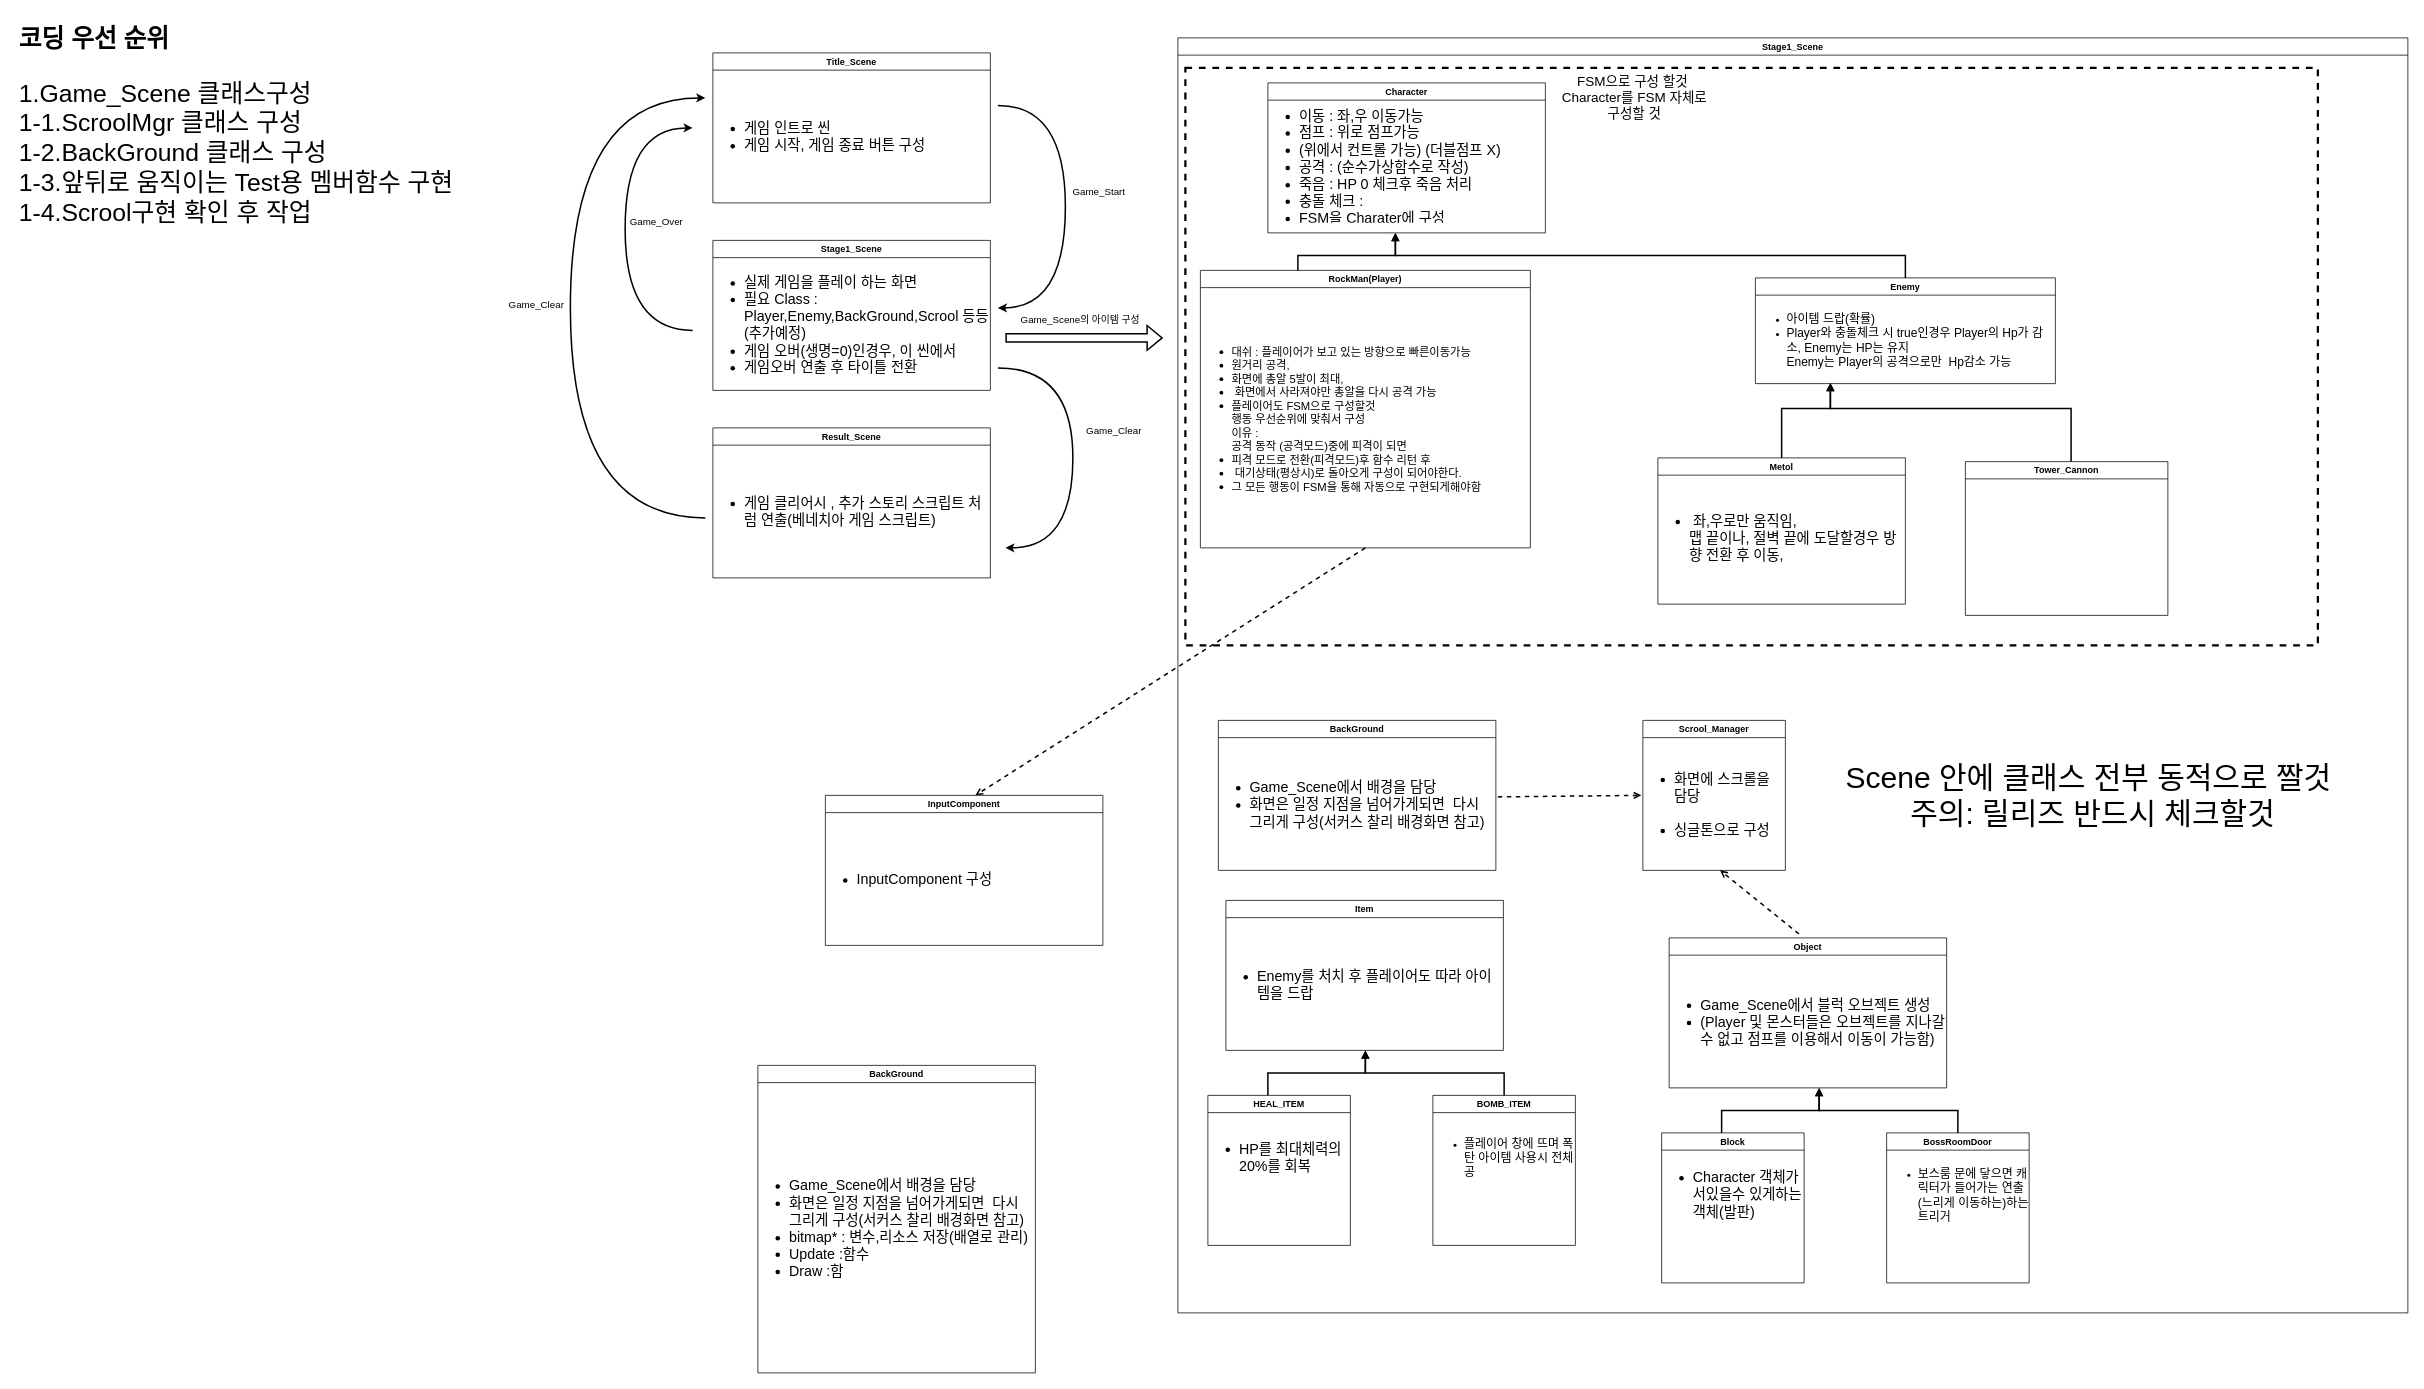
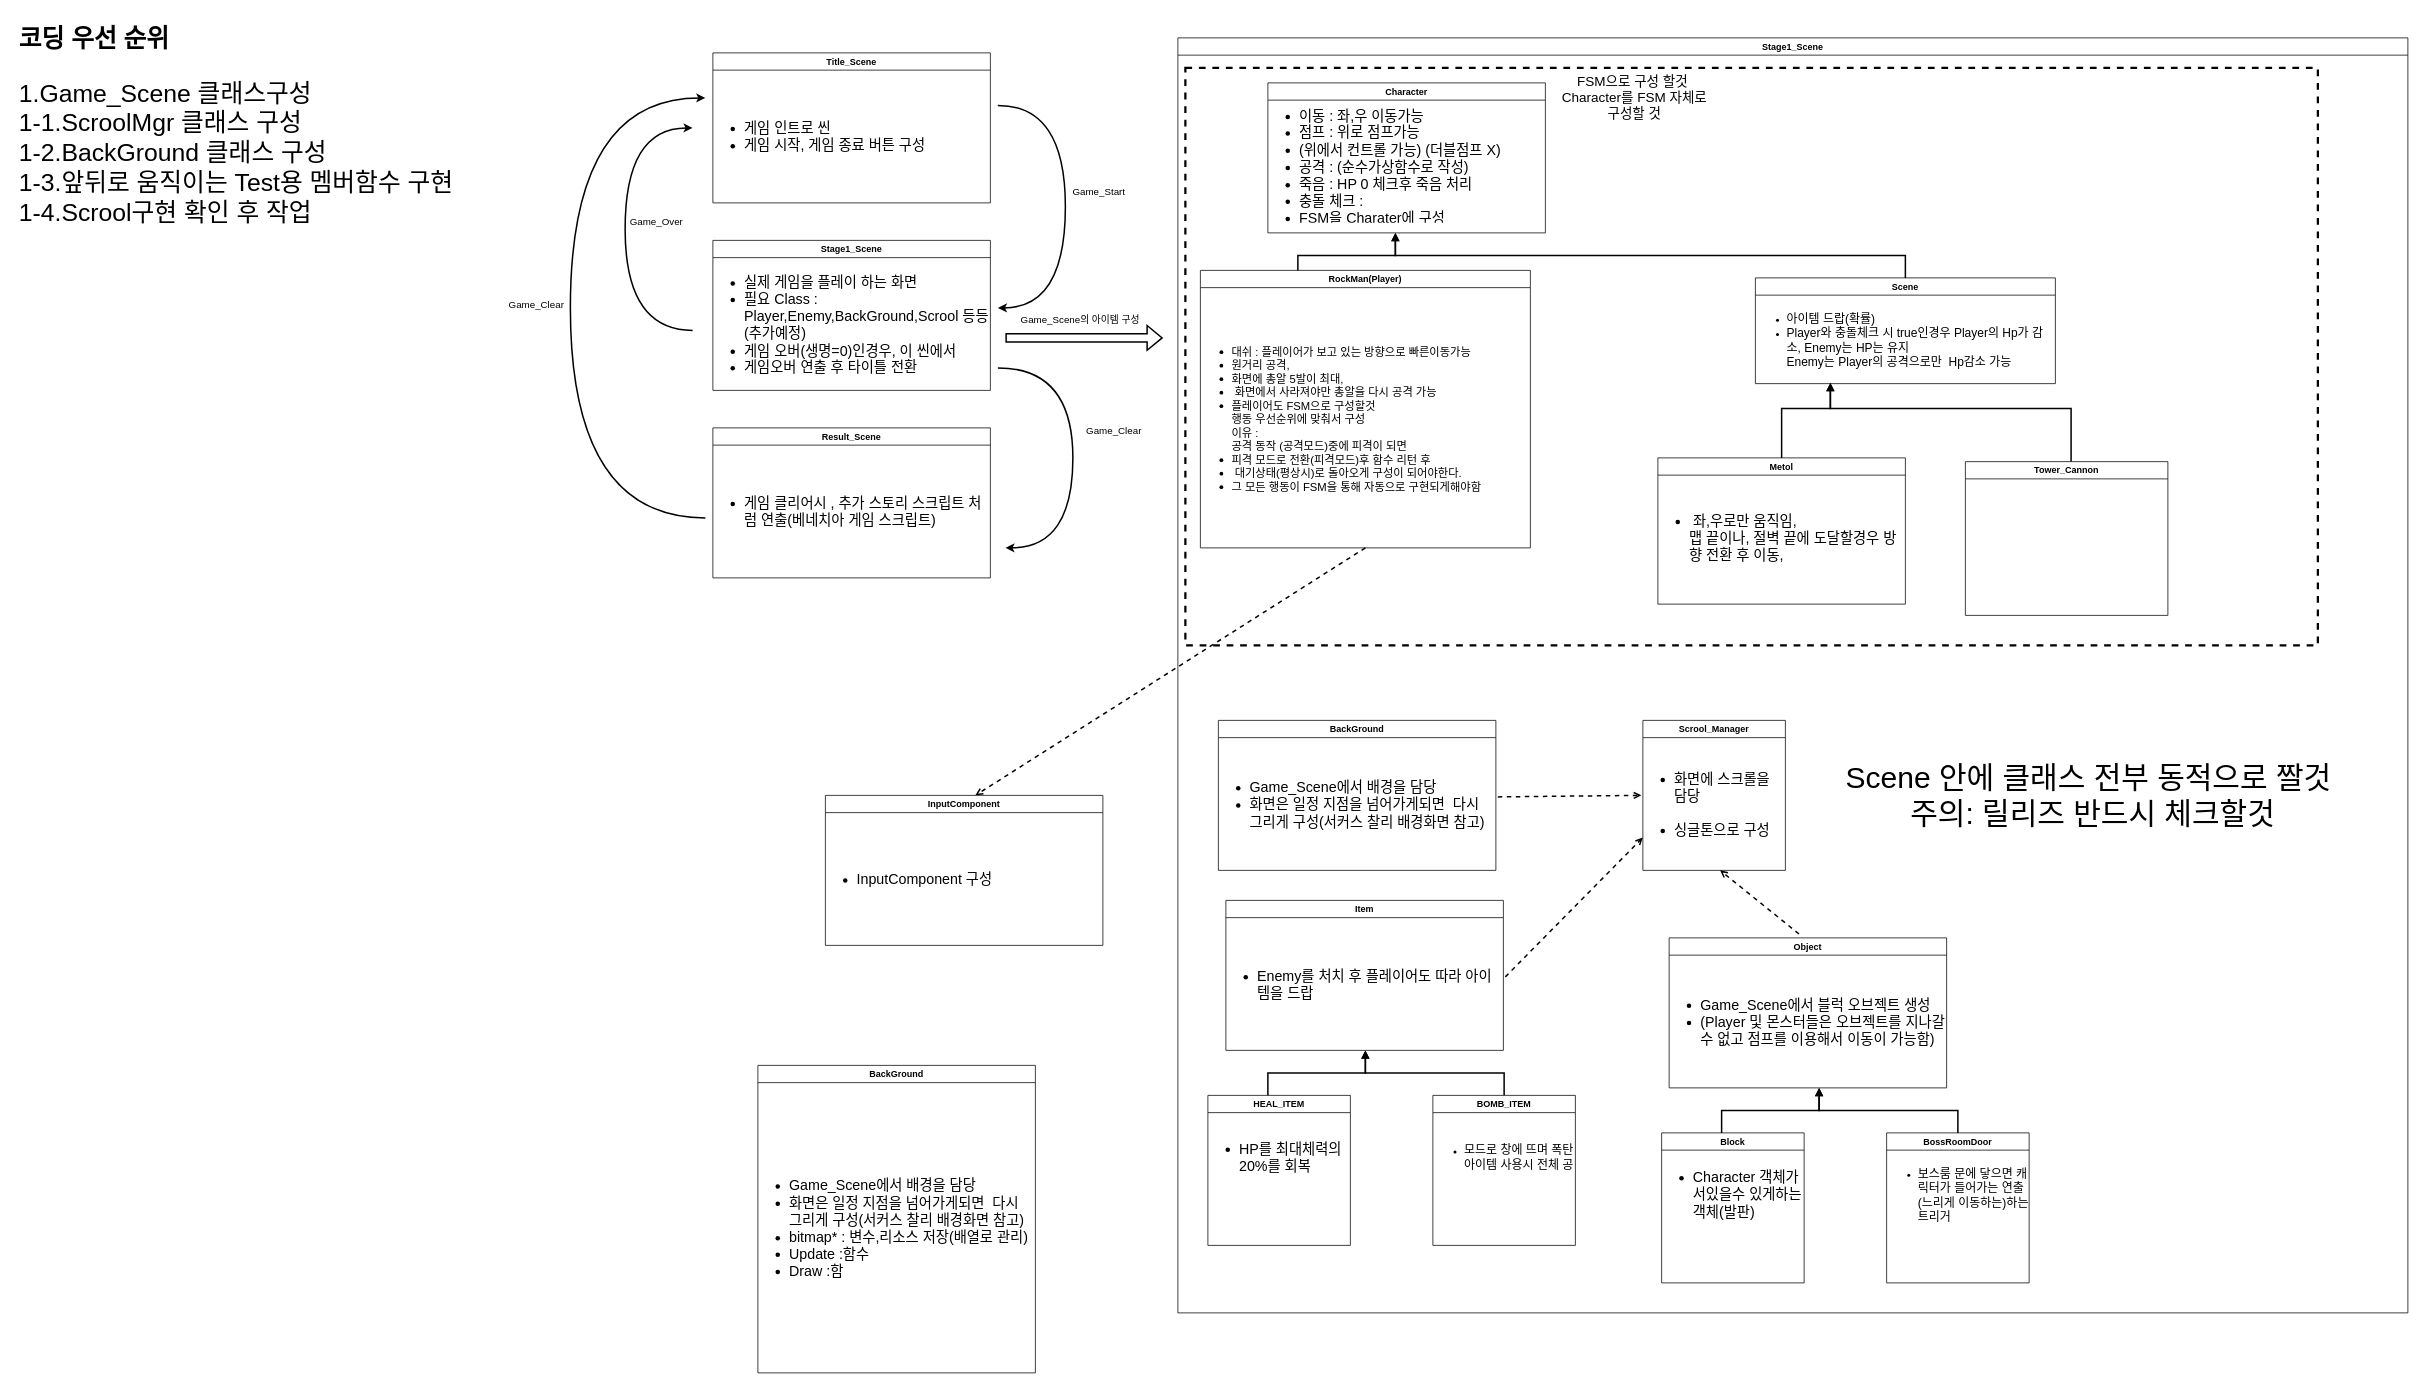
- <mxCell id="14" value="Enemy" style="swimlane;whiteSpace=wrap;html=1;" parent="2" vertex="1"><mxGeometry x="770" y="320" width="400" height="141" as="geometry" /></mxCell>
+ <mxCell id="14" value="Scene" style="swimlane;whiteSpace=wrap;html=1;" parent="2" vertex="1"><mxGeometry x="770" y="320" width="400" height="141" as="geometry" /></mxCell>
+ <mxCell id="24" value="" style="endArrow=open;html=1;rounded=0;fontSize=19;elbow=vertical;endFill=0;strokeWidth=2;dashed=1;exitX=1.007;exitY=0.44;exitDx=0;exitDy=0;exitPerimeter=0;entryX=0;entryY=0.75;entryDx=0;entryDy=0;" parent="2" source="23" target="21" edge="1"><mxGeometry width="50" height="50" relative="1" as="geometry"><mxPoint x="430" y="1250" as="sourcePoint" /><mxPoint x="628" y="1250" as="targetPoint" /></mxGeometry></mxCell>
- <mxCell id="28" value="&lt;ul style=&quot;&quot;&gt;&lt;li style=&quot;&quot;&gt;&lt;font style=&quot;font-size: 16px;&quot;&gt;플레이어 창에 뜨며 폭탄 아이템 사용시 전체 공&lt;/font&gt;&lt;/li&gt;&lt;/ul&gt;" style="text;strokeColor=none;fillColor=none;html=1;whiteSpace=wrap;verticalAlign=middle;overflow=hidden;" parent="27" vertex="1"><mxGeometry y="25" width="190" height="116" as="geometry" /></mxCell>
+ <mxCell id="28" value="&lt;ul style=&quot;&quot;&gt;&lt;li style=&quot;&quot;&gt;&lt;font style=&quot;font-size: 16px;&quot;&gt;모드로 창에 뜨며 폭탄 아이템 사용시 전체 공&lt;/font&gt;&lt;/li&gt;&lt;/ul&gt;" style="text;strokeColor=none;fillColor=none;html=1;whiteSpace=wrap;verticalAlign=middle;overflow=hidden;" parent="27" vertex="1"><mxGeometry y="25" width="190" height="116" as="geometry" /></mxCell>
